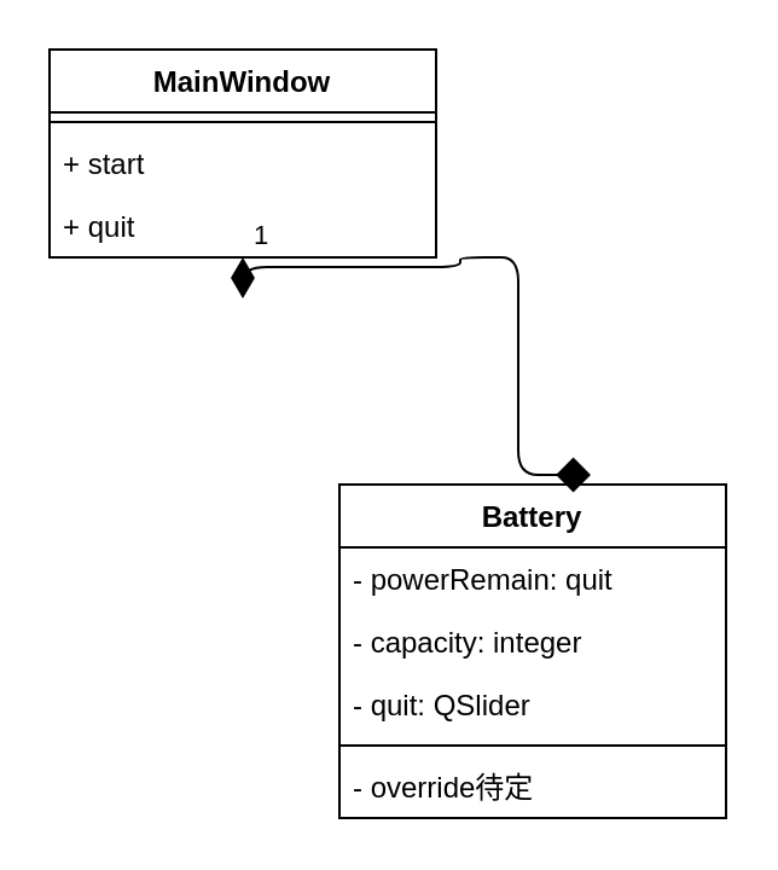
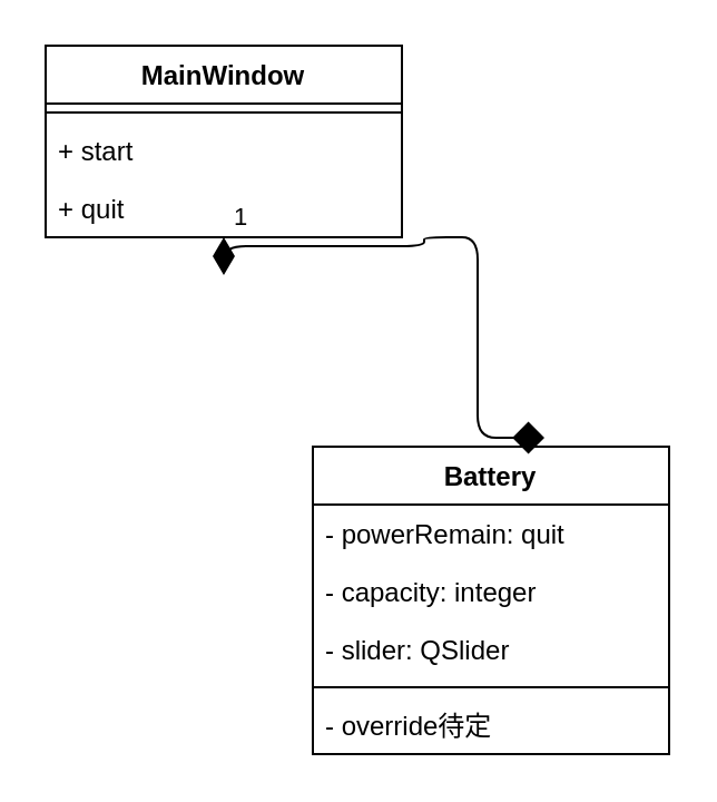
- <mxCell id="9" value="- quit: QSlider" style="text;strokeColor=none;fillColor=none;align=left;verticalAlign=top;spacingLeft=4;spacingRight=4;overflow=hidden;rotatable=0;points=[[0,0.5],[1,0.5]];portConstraint=eastwest;" vertex="1" parent="6"><mxGeometry y="78" width="160" height="26" as="geometry" /></mxCell>
+ <mxCell id="9" value="- slider: QSlider" style="text;strokeColor=none;fillColor=none;align=left;verticalAlign=top;spacingLeft=4;spacingRight=4;overflow=hidden;rotatable=0;points=[[0,0.5],[1,0.5]];portConstraint=eastwest;" vertex="1" parent="6"><mxGeometry y="78" width="160" height="26" as="geometry" /></mxCell>
